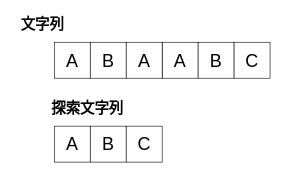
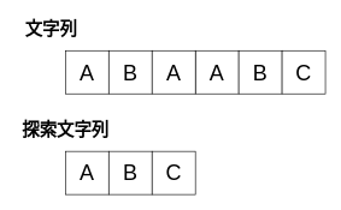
- <mxCell id="12" value="探索文字列" style="text;strokeColor=none;fillColor=none;html=1;fontSize=24;fontStyle=1;verticalAlign=middle;align=center;" parent="1" vertex="1"><mxGeometry x="95" y="160" width="100" height="40" as="geometry" /></mxCell>
+ <mxCell id="12" value="探索文字列" style="text;strokeColor=none;fillColor=none;html=1;fontSize=24;fontStyle=1;verticalAlign=middle;align=center;" parent="1" vertex="1"><mxGeometry x="40" y="160" width="100" height="40" as="geometry" /></mxCell>
